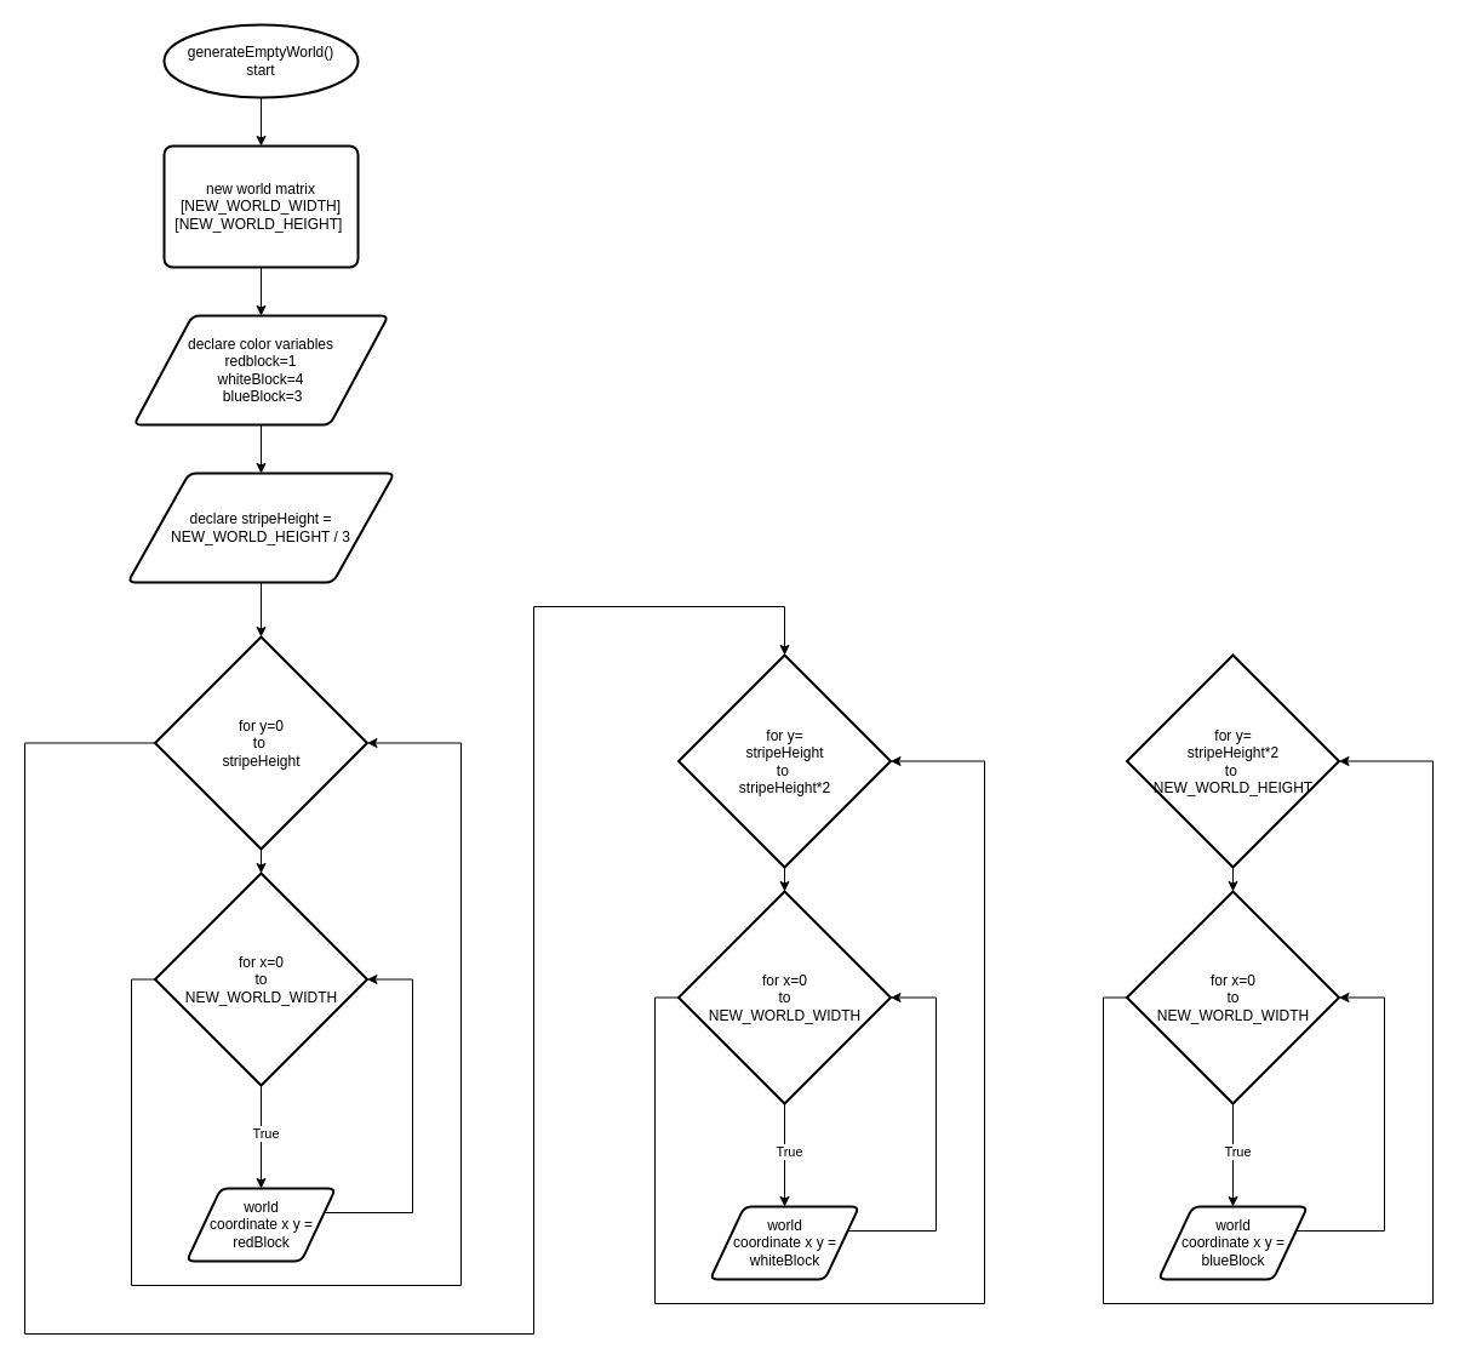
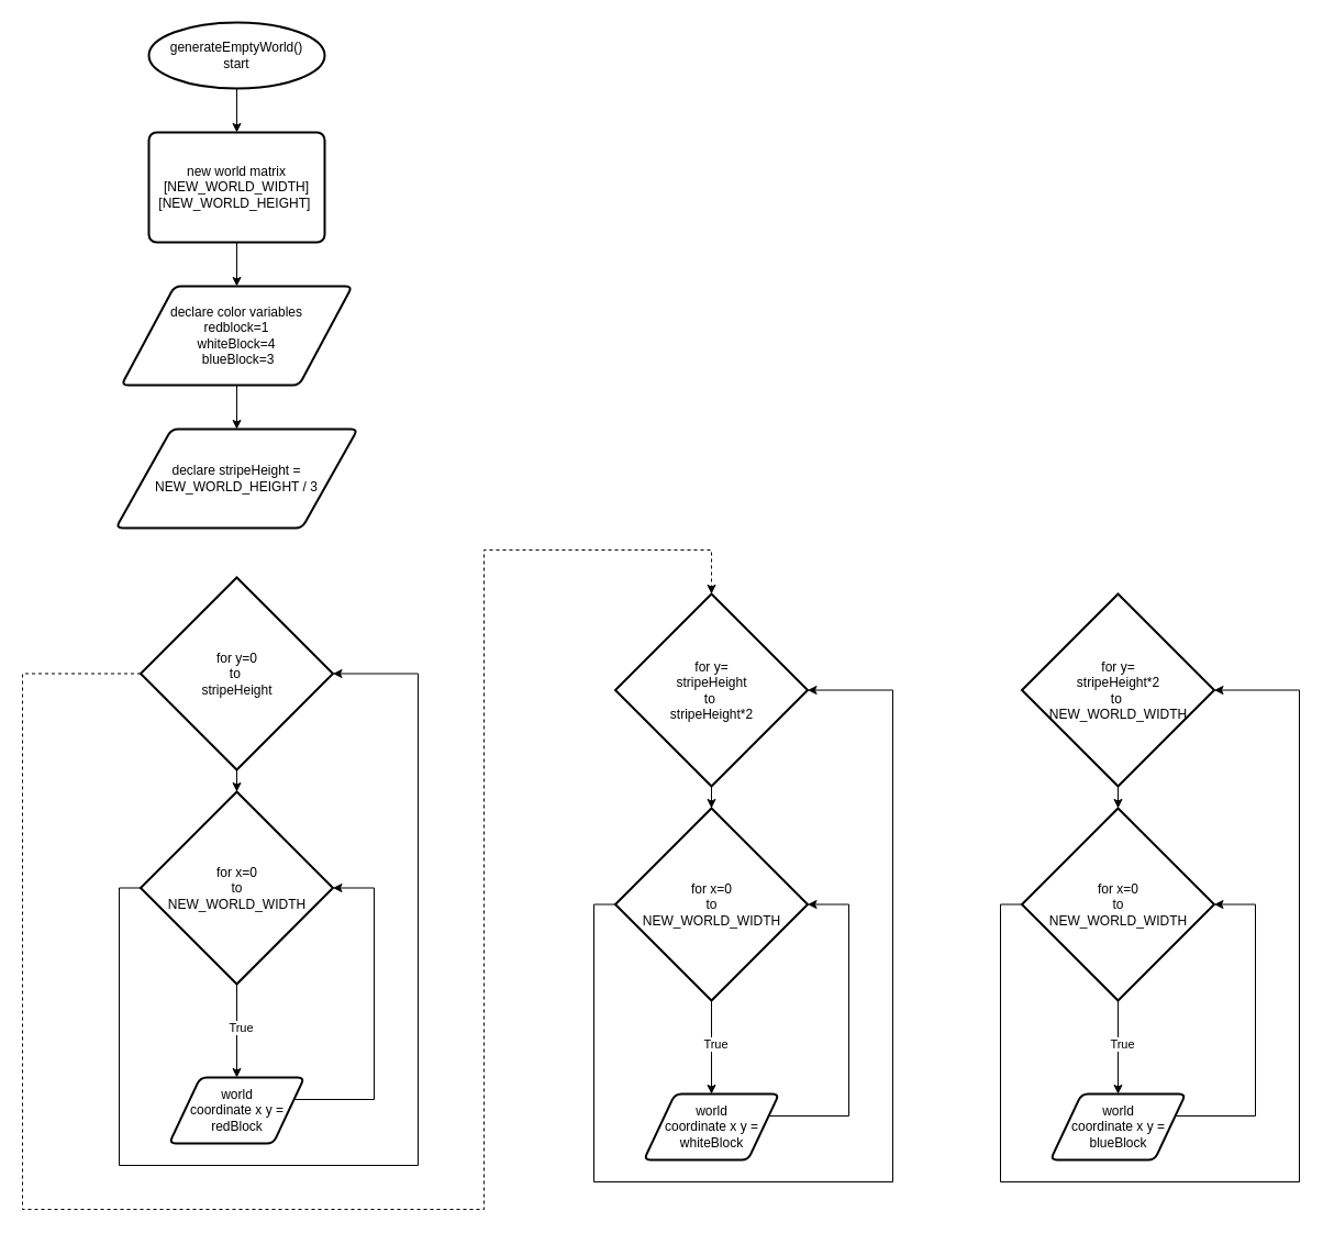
- <mxCell id="31" value="" style="edgeStyle=orthogonalEdgeStyle;rounded=0;orthogonalLoop=1;jettySize=auto;html=1;" edge="1" parent="1" source="32" target="14"><mxGeometry relative="1" as="geometry" /></mxCell>
- <mxCell id="30" value="&lt;div&gt;for y=&lt;/div&gt;stripeHeight*2&lt;div&gt;to&amp;nbsp;&lt;/div&gt;&lt;div&gt;NEW_WORLD_HEIGHT&lt;br&gt;&lt;/div&gt;" style="strokeWidth=2;html=1;shape=mxgraph.flowchart.decision;whiteSpace=wrap;" vertex="1" parent="1"><mxGeometry x="929.5" y="540" width="175" height="175" as="geometry" /></mxCell>
+ <mxCell id="30" value="&lt;div&gt;for y=&lt;/div&gt;stripeHeight*2&lt;div&gt;to&amp;nbsp;&lt;/div&gt;&lt;div&gt;NEW_WORLD_WIDTH&lt;br&gt;&lt;/div&gt;" style="strokeWidth=2;html=1;shape=mxgraph.flowchart.decision;whiteSpace=wrap;" vertex="1" parent="1"><mxGeometry x="929.5" y="540" width="175" height="175" as="geometry" /></mxCell>
- <mxCell id="13" style="edgeStyle=orthogonalEdgeStyle;rounded=0;orthogonalLoop=1;jettySize=auto;html=1;exitX=0;exitY=0.5;exitDx=0;exitDy=0;exitPerimeter=0;entryX=0.5;entryY=0;entryDx=0;entryDy=0;entryPerimeter=0;" edge="1" parent="1" source="14" target="22"><mxGeometry relative="1" as="geometry"><Array as="points"><mxPoint x="20" y="612" /><mxPoint x="20" y="1100" /><mxPoint x="440" y="1100" /><mxPoint x="440" y="500" /><mxPoint x="647" y="500" /></Array></mxGeometry></mxCell>
+ <mxCell id="13" style="edgeStyle=orthogonalEdgeStyle;rounded=0;orthogonalLoop=1;jettySize=auto;html=1;exitX=0;exitY=0.5;exitDx=0;exitDy=0;exitPerimeter=0;entryX=0.5;entryY=0;entryDx=0;entryDy=0;entryPerimeter=0;dashed=1;" edge="1" parent="1" source="14" target="22"><mxGeometry relative="1" as="geometry"><Array as="points"><mxPoint x="20" y="612" /><mxPoint x="20" y="1100" /><mxPoint x="440" y="1100" /><mxPoint x="440" y="500" /><mxPoint x="647" y="500" /></Array></mxGeometry></mxCell>
